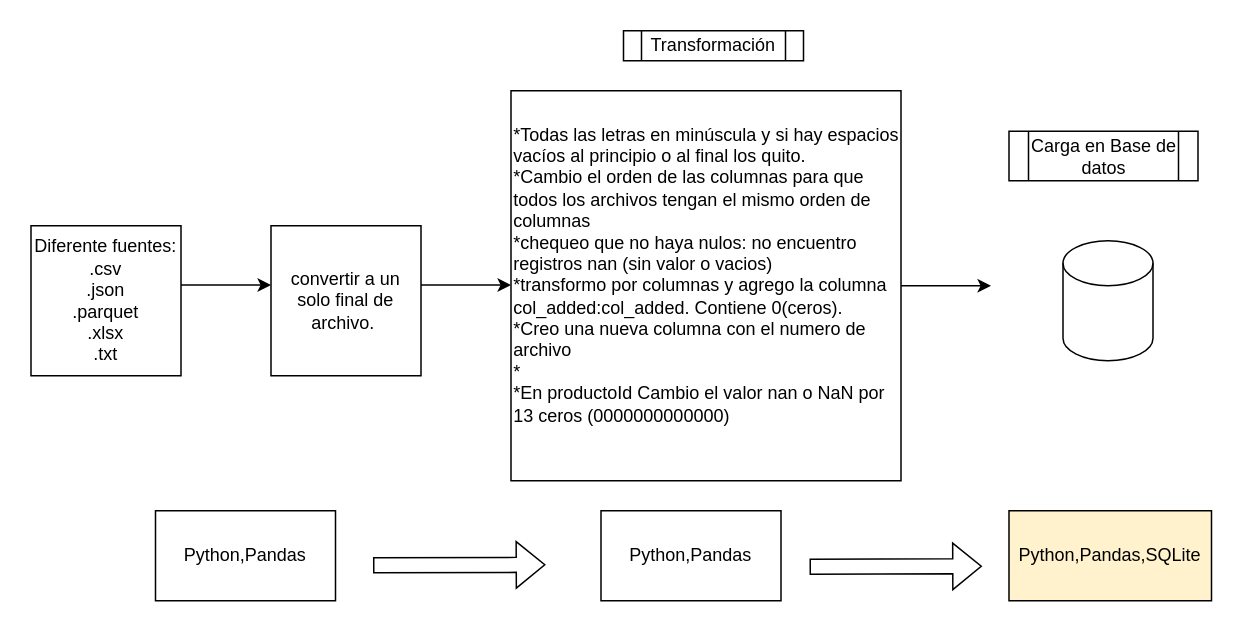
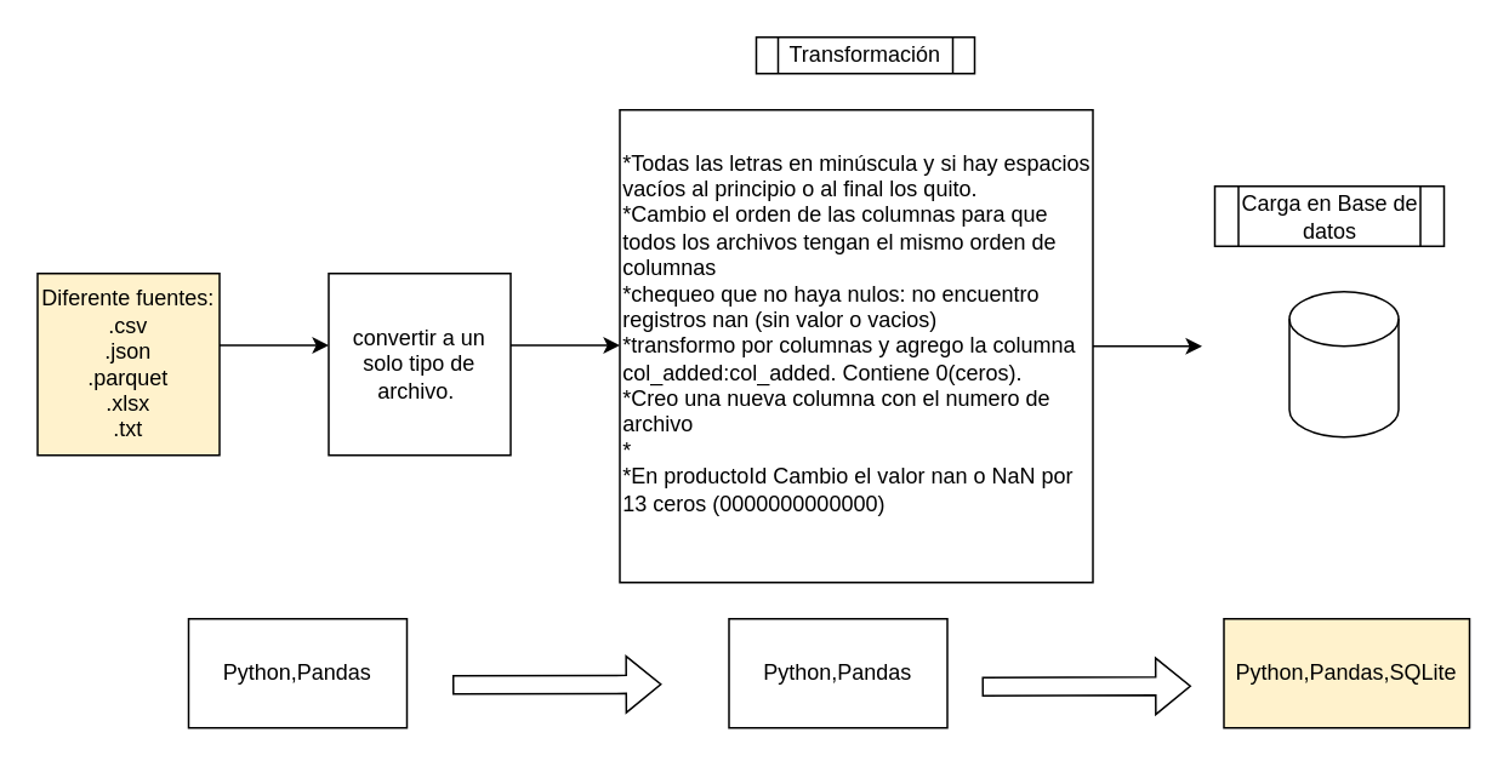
- <mxCell id="10" value="Carga en Base de datos" style="shape=process;whiteSpace=wrap;html=1;backgroundOutline=1;" parent="1" vertex="1"><mxGeometry x="672" y="87" width="126" height="33" as="geometry" /></mxCell>
+ <mxCell id="10" value="Carga en Base de datos" style="shape=process;whiteSpace=wrap;html=1;backgroundOutline=1;" parent="1" vertex="1"><mxGeometry x="667" y="102" width="126" height="33" as="geometry" /></mxCell>
- <mxCell id="3" value="Diferente fuentes:&lt;br&gt;.csv&lt;br&gt;.json&lt;br&gt;.parquet&lt;br&gt;.xlsx&lt;br&gt;.txt" style="whiteSpace=wrap;html=1;aspect=fixed;" parent="1" vertex="1"><mxGeometry x="20" y="150" width="100" height="100" as="geometry" /></mxCell>
+ <mxCell id="3" value="Diferente fuentes:&lt;br&gt;.csv&lt;br&gt;.json&lt;br&gt;.parquet&lt;br&gt;.xlsx&lt;br&gt;.txt" style="whiteSpace=wrap;html=1;aspect=fixed;fillColor=#fff2cc;" parent="1" vertex="1"><mxGeometry x="20" y="150" width="100" height="100" as="geometry" /></mxCell>
- <mxCell id="5" value="convertir a un solo final de archivo.&amp;nbsp;" style="whiteSpace=wrap;html=1;aspect=fixed;" parent="1" vertex="1"><mxGeometry x="180" y="150" width="100" height="100" as="geometry" /></mxCell>
+ <mxCell id="5" value="convertir a un solo tipo de archivo.&amp;nbsp;" style="whiteSpace=wrap;html=1;aspect=fixed;" parent="1" vertex="1"><mxGeometry x="180" y="150" width="100" height="100" as="geometry" /></mxCell>
